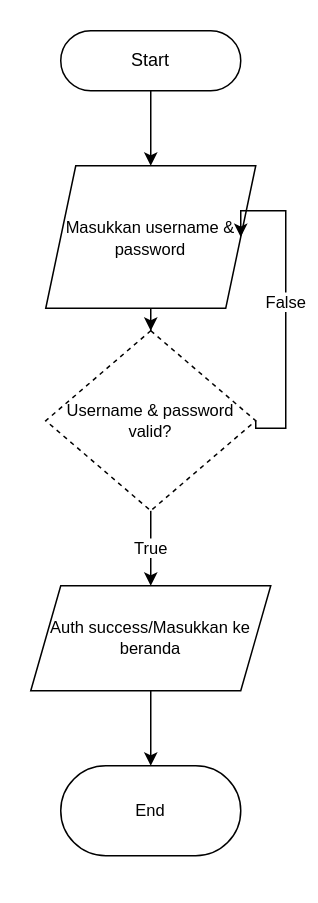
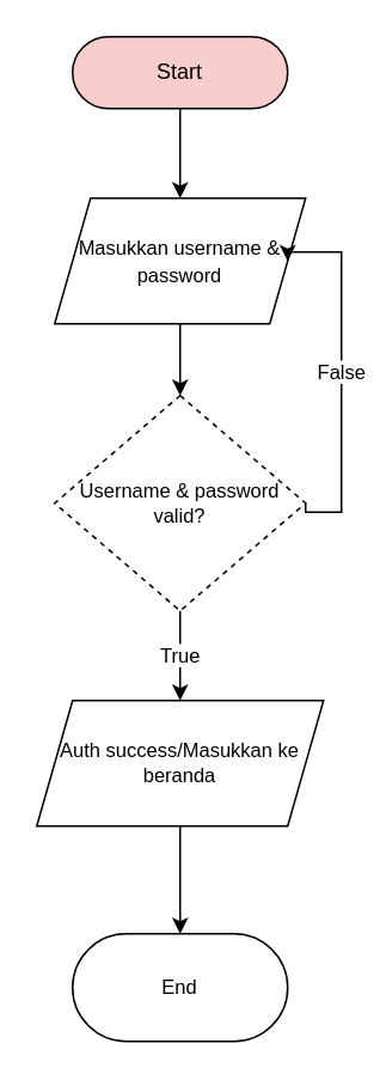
- <mxCell id="3" value="Start" style="rounded=1;whiteSpace=wrap;html=1;arcSize=50;" vertex="1" parent="1"><mxGeometry x="40" y="20" width="120" height="40" as="geometry" /></mxCell>
+ <mxCell id="3" value="Start" style="rounded=1;whiteSpace=wrap;html=1;arcSize=50;fillColor=#f8cecc;" vertex="1" parent="1"><mxGeometry x="40" y="20" width="120" height="40" as="geometry" /></mxCell>
- <mxCell id="5" value="&lt;font style=&quot;font-size: 11px;&quot;&gt;Masukkan username &amp;amp; password&lt;/font&gt;" style="shape=parallelogram;perimeter=parallelogramPerimeter;whiteSpace=wrap;html=1;fixedSize=1;" vertex="1" parent="1"><mxGeometry x="30" y="110" width="140" height="95" as="geometry" /></mxCell>
+ <mxCell id="5" value="&lt;font style=&quot;font-size: 11px;&quot;&gt;Masukkan username &amp;amp; password&lt;/font&gt;" style="shape=parallelogram;perimeter=parallelogramPerimeter;whiteSpace=wrap;html=1;fixedSize=1;" vertex="1" parent="1"><mxGeometry x="30" y="110" width="140" height="70" as="geometry" /></mxCell>
- <mxCell id="11" value="End" style="rounded=1;whiteSpace=wrap;html=1;fontSize=11;arcSize=50;" vertex="1" parent="1"><mxGeometry x="40" y="510" width="120" height="60" as="geometry" /></mxCell>
+ <mxCell id="11" value="End" style="rounded=1;whiteSpace=wrap;html=1;fontSize=11;arcSize=50;" vertex="1" parent="1"><mxGeometry x="40" y="520" width="120" height="60" as="geometry" /></mxCell>
